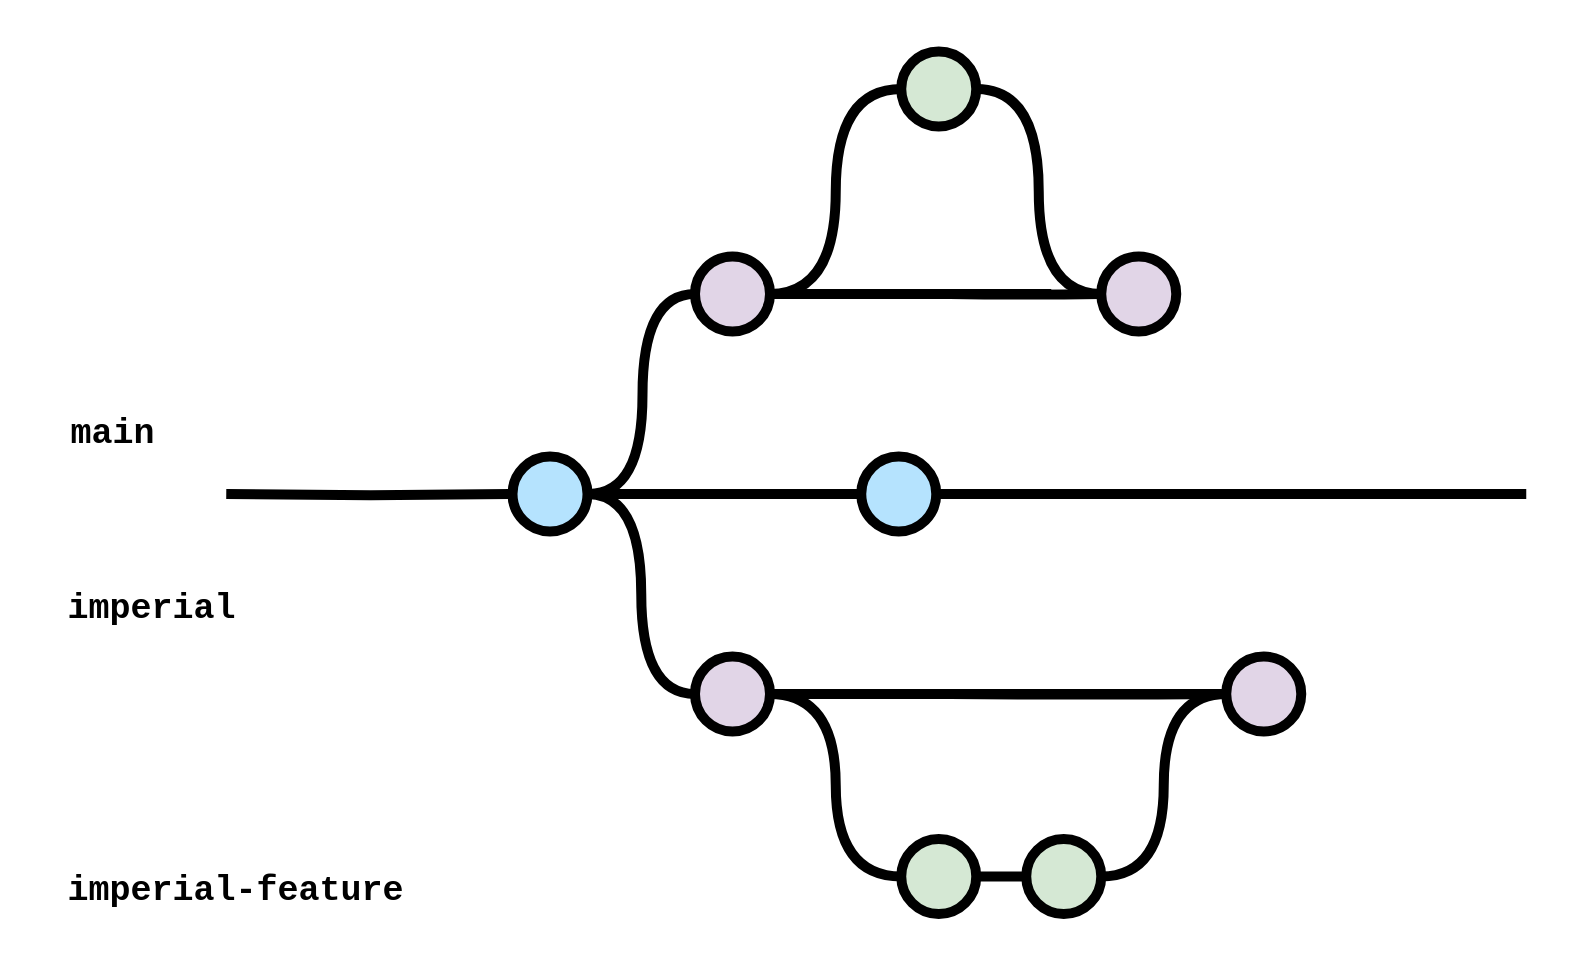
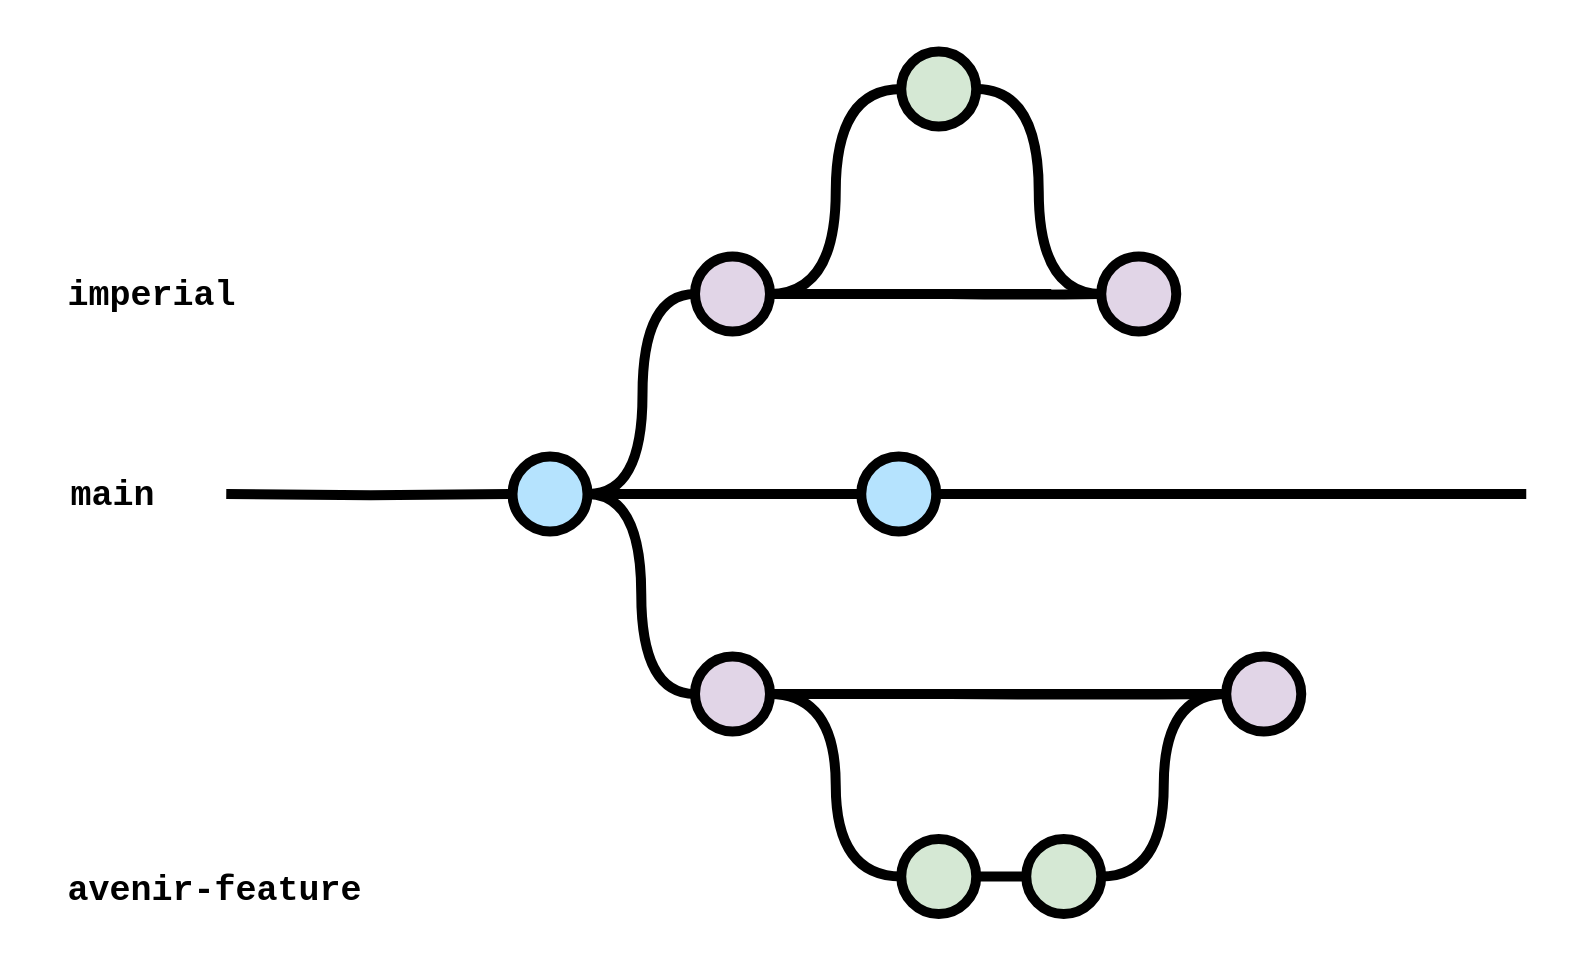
- <mxCell id="8" value="main" style="text;html=1;strokeColor=none;fillColor=none;align=center;verticalAlign=middle;whiteSpace=wrap;overflow=hidden;fontSize=14;fontStyle=1;fontFamily=Courier New;" vertex="1" parent="1"><mxGeometry x="20" y="162" width="50" height="20" as="geometry" /></mxCell>
+ <mxCell id="8" value="main" style="text;html=1;strokeColor=none;fillColor=none;align=center;verticalAlign=middle;whiteSpace=wrap;overflow=hidden;fontSize=14;fontStyle=1;fontFamily=Courier New;" vertex="1" parent="1"><mxGeometry x="20" y="187" width="50" height="20" as="geometry" /></mxCell>
- <mxCell id="18" value="imperial" style="text;html=1;strokeColor=none;fillColor=none;align=left;verticalAlign=middle;whiteSpace=wrap;overflow=hidden;fontSize=14;fontStyle=1;fontFamily=Courier New;" vertex="1" parent="1"><mxGeometry x="25.25" y="232" width="240" height="20" as="geometry" /></mxCell>
+ <mxCell id="18" value="imperial" style="text;html=1;strokeColor=none;fillColor=none;align=left;verticalAlign=middle;whiteSpace=wrap;overflow=hidden;fontSize=14;fontStyle=1;fontFamily=Courier New;" vertex="1" parent="1"><mxGeometry x="25.25" y="107" width="240" height="20" as="geometry" /></mxCell>
- <mxCell id="24" value="imperial-feature" style="text;html=1;strokeColor=none;fillColor=none;align=left;verticalAlign=middle;whiteSpace=wrap;overflow=hidden;fontSize=14;fontStyle=1;fontFamily=Courier New;" vertex="1" parent="1"><mxGeometry x="25.25" y="345" width="240" height="20" as="geometry" /></mxCell>
+ <mxCell id="24" value="avenir-feature" style="text;html=1;strokeColor=none;fillColor=none;align=left;verticalAlign=middle;whiteSpace=wrap;overflow=hidden;fontSize=14;fontStyle=1;fontFamily=Courier New;" vertex="1" parent="1"><mxGeometry x="25.25" y="345" width="240" height="20" as="geometry" /></mxCell>
